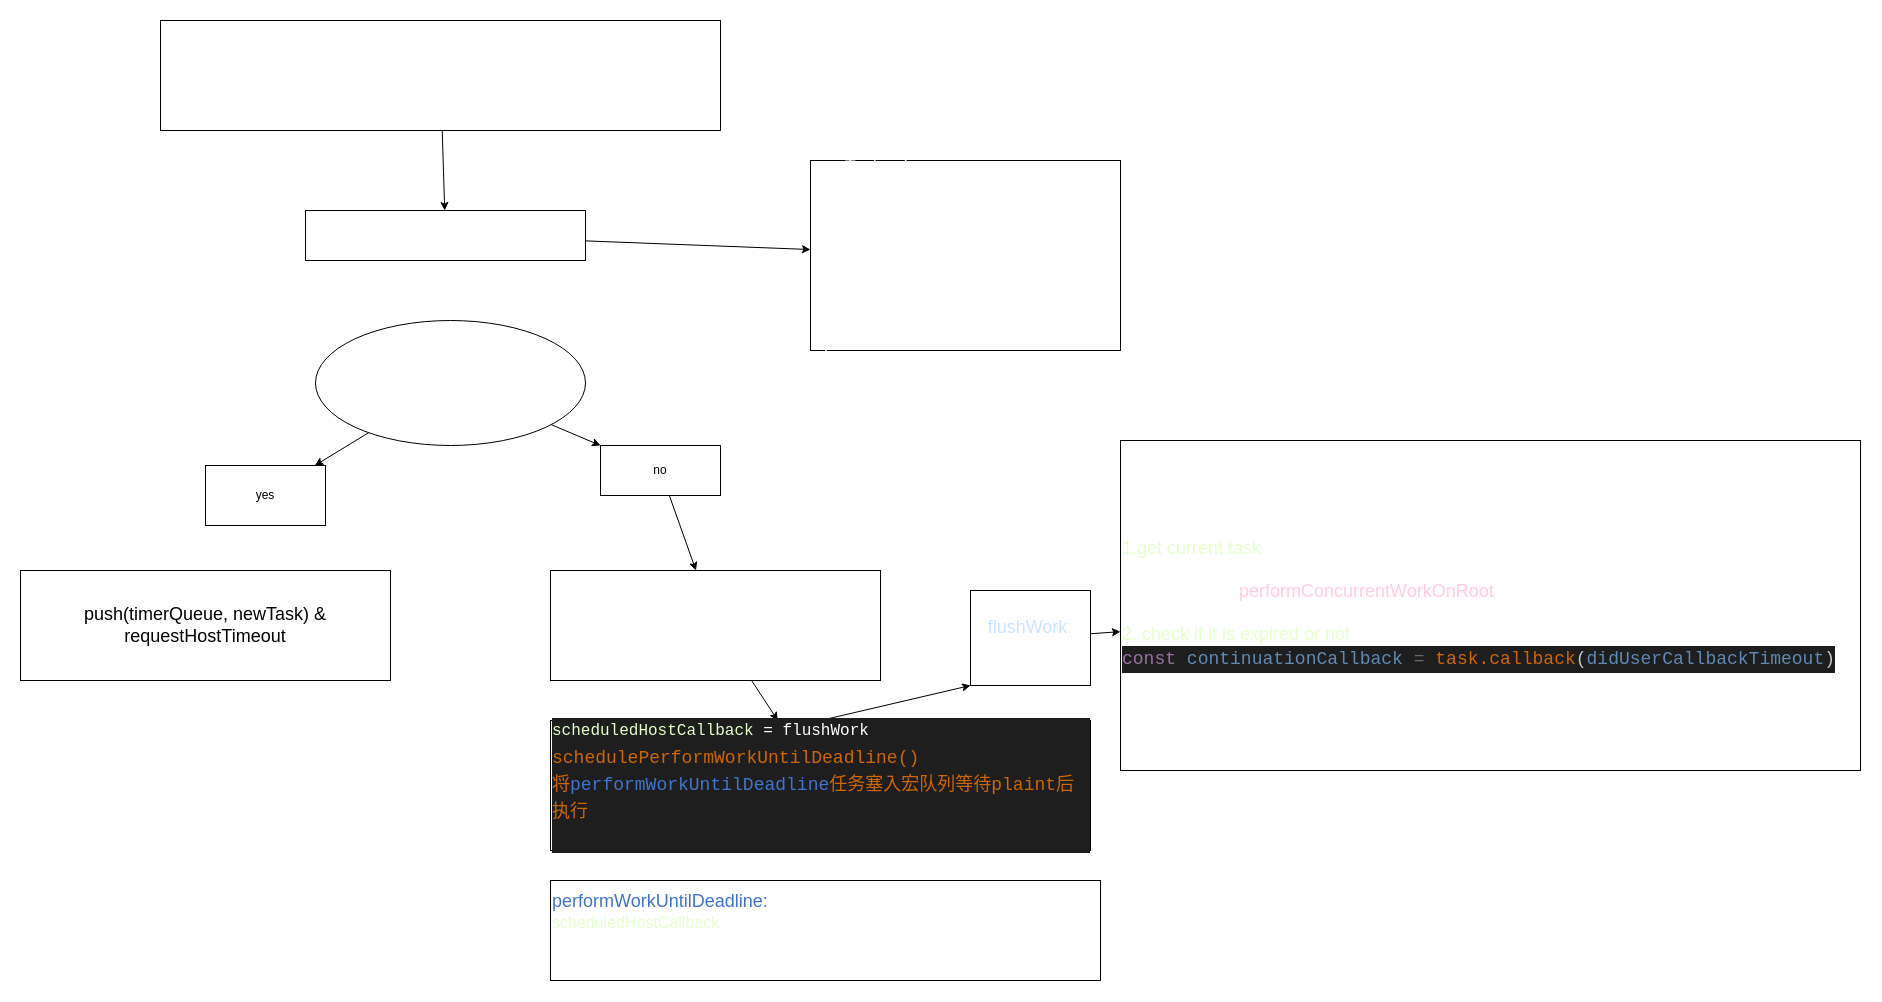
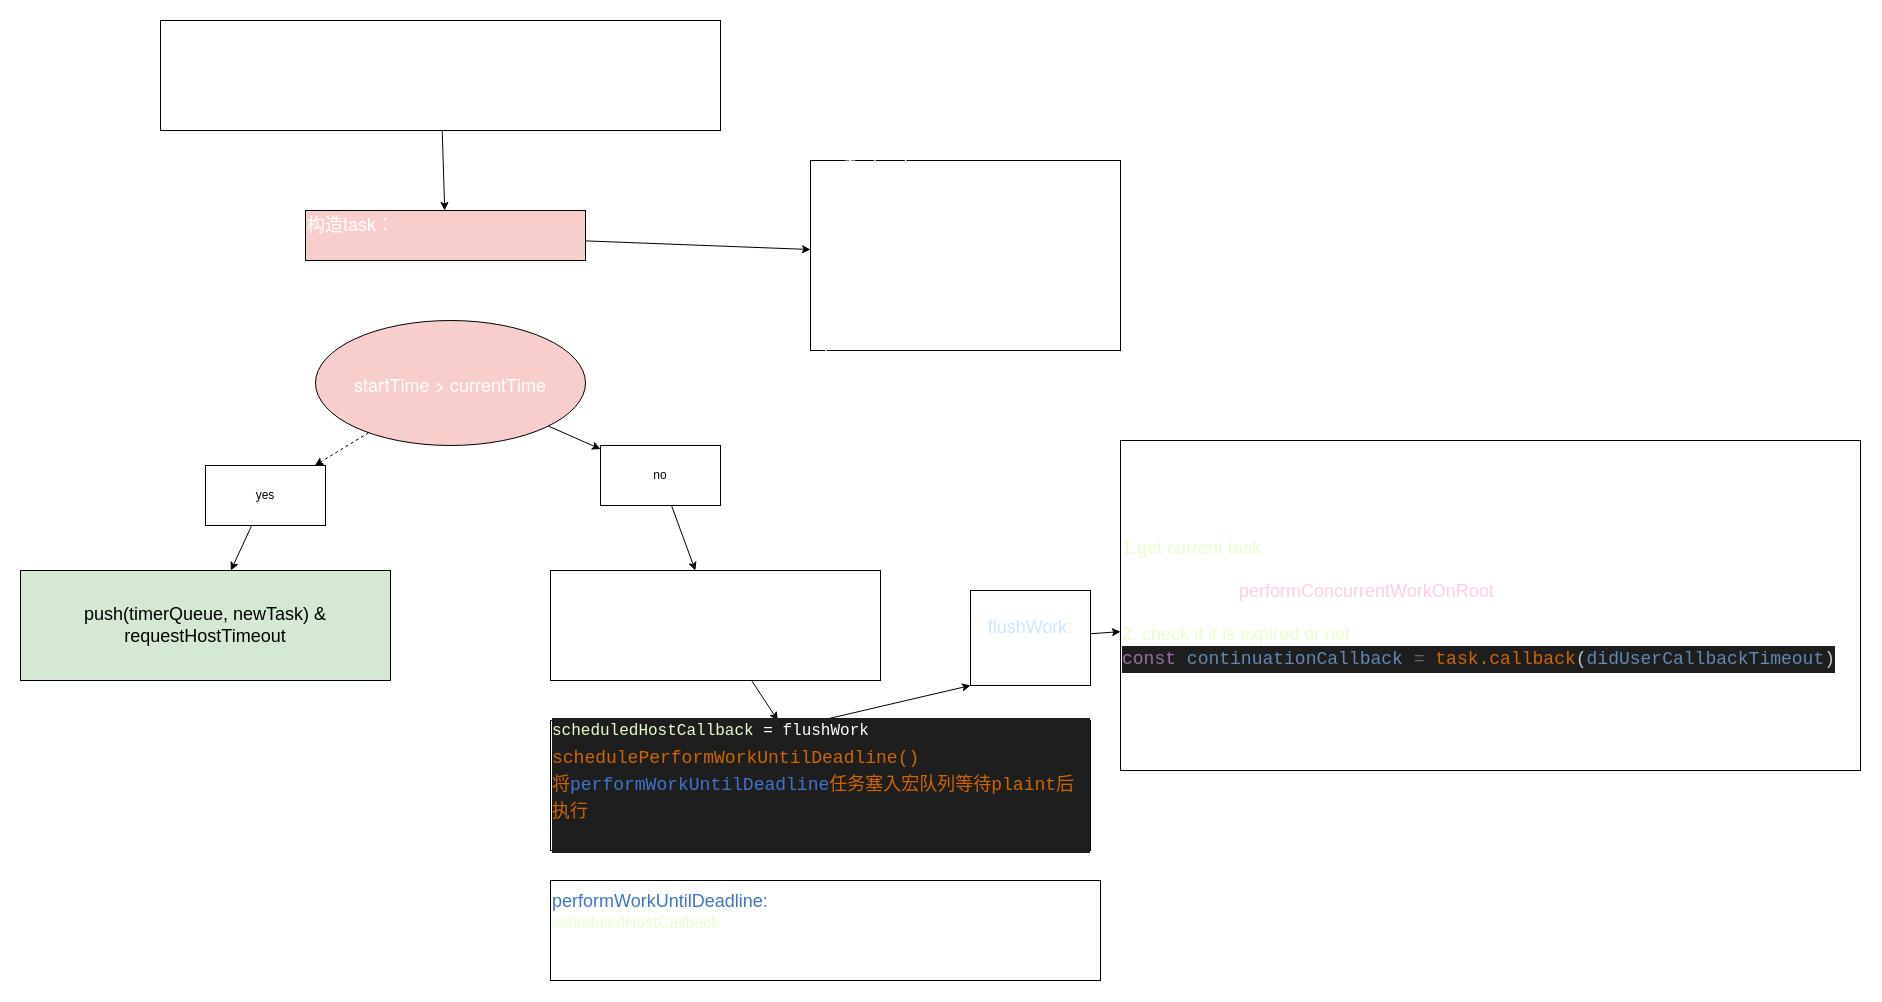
- <mxCell id="5" value="&lt;p class=&quot;p1&quot; style=&quot;margin: 0px ; font-stretch: normal ; line-height: normal ; font-family: &amp;#34;helvetica neue&amp;#34; ; font-size: 18px&quot;&gt;&lt;font color=&quot;#ffffff&quot; style=&quot;font-size: 18px&quot;&gt;构造task：&lt;/font&gt;&lt;/p&gt;&lt;p class=&quot;p2&quot; style=&quot;margin: 0px ; font-stretch: normal ; line-height: normal ; font-family: &amp;#34;helvetica neue&amp;#34; ; min-height: 14px ; font-size: 18px&quot;&gt;&lt;br&gt;&lt;/p&gt;" style="whiteSpace=wrap;html=1;rounded=0;align=left;" parent="1" vertex="1"><mxGeometry x="305" y="210" width="280" height="50" as="geometry" /></mxCell>
+ <mxCell id="5" value="&lt;p class=&quot;p1&quot; style=&quot;margin: 0px ; font-stretch: normal ; line-height: normal ; font-family: &amp;#34;helvetica neue&amp;#34; ; font-size: 18px&quot;&gt;&lt;font color=&quot;#ffffff&quot; style=&quot;font-size: 18px&quot;&gt;构造task：&lt;/font&gt;&lt;/p&gt;&lt;p class=&quot;p2&quot; style=&quot;margin: 0px ; font-stretch: normal ; line-height: normal ; font-family: &amp;#34;helvetica neue&amp;#34; ; min-height: 14px ; font-size: 18px&quot;&gt;&lt;br&gt;&lt;/p&gt;" style="whiteSpace=wrap;html=1;rounded=0;align=left;fillColor=#f8cecc;" parent="1" vertex="1"><mxGeometry x="305" y="210" width="280" height="50" as="geometry" /></mxCell>
- <mxCell id="8" value="&lt;p class=&quot;p1&quot; style=&quot;margin: 0px ; font-stretch: normal ; line-height: normal ; font-family: &amp;#34;helvetica neue&amp;#34;&quot;&gt;&lt;font style=&quot;font-size: 18px&quot; color=&quot;#ffffff&quot;&gt;startTime &amp;gt; currentTime&lt;/font&gt;&lt;/p&gt;" style="ellipse;whiteSpace=wrap;html=1;align=center;rounded=0;" parent="1" vertex="1"><mxGeometry x="315" y="320" width="270" height="125" as="geometry" /></mxCell>
+ <mxCell id="8" value="&lt;p class=&quot;p1&quot; style=&quot;margin: 0px ; font-stretch: normal ; line-height: normal ; font-family: &amp;#34;helvetica neue&amp;#34;&quot;&gt;&lt;font style=&quot;font-size: 18px&quot; color=&quot;#ffffff&quot;&gt;startTime &amp;gt; currentTime&lt;/font&gt;&lt;/p&gt;" style="ellipse;whiteSpace=wrap;html=1;align=center;rounded=0;fillColor=#f8cecc;" parent="1" vertex="1"><mxGeometry x="315" y="320" width="270" height="125" as="geometry" /></mxCell>
- <mxCell id="6" value="" style="edgeStyle=none;html=1;fontSize=18;fontColor=#fff;" parent="1" source="8" target="10" edge="1"><mxGeometry relative="1" as="geometry" /></mxCell>
+ <mxCell id="6" value="" style="edgeStyle=none;html=1;fontSize=18;fontColor=#fff;dashed=1;" parent="1" source="8" target="10" edge="1"><mxGeometry relative="1" as="geometry" /></mxCell>
- <mxCell id="12" value="no&lt;br&gt;" style="whiteSpace=wrap;html=1;rounded=0;" parent="1" vertex="1"><mxGeometry x="600" y="445" width="120" height="50" as="geometry" /></mxCell>
+ <mxCell id="12" value="no&lt;br&gt;" style="whiteSpace=wrap;html=1;rounded=0;" parent="1" vertex="1"><mxGeometry x="600" y="445" width="120" height="60" as="geometry" /></mxCell>
+ <mxCell id="9" value="" style="edgeStyle=none;html=1;fontSize=18;fontColor=#fff;" parent="1" source="10" target="13" edge="1"><mxGeometry relative="1" as="geometry" /></mxCell>
- <mxCell id="13" value="&lt;span&gt;&lt;font style=&quot;font-size: 18px&quot;&gt;push(timerQueue, newTask) &amp;amp; requestHostTimeout&lt;/font&gt;&lt;/span&gt;" style="rounded=0;whiteSpace=wrap;html=1;" parent="1" vertex="1"><mxGeometry x="20" y="570" width="370" height="110" as="geometry" /></mxCell>
+ <mxCell id="13" value="&lt;span&gt;&lt;font style=&quot;font-size: 18px&quot;&gt;push(timerQueue, newTask) &amp;amp; requestHostTimeout&lt;/font&gt;&lt;/span&gt;" style="rounded=0;whiteSpace=wrap;html=1;fillColor=#d5e8d4;" parent="1" vertex="1"><mxGeometry x="20" y="570" width="370" height="110" as="geometry" /></mxCell>
